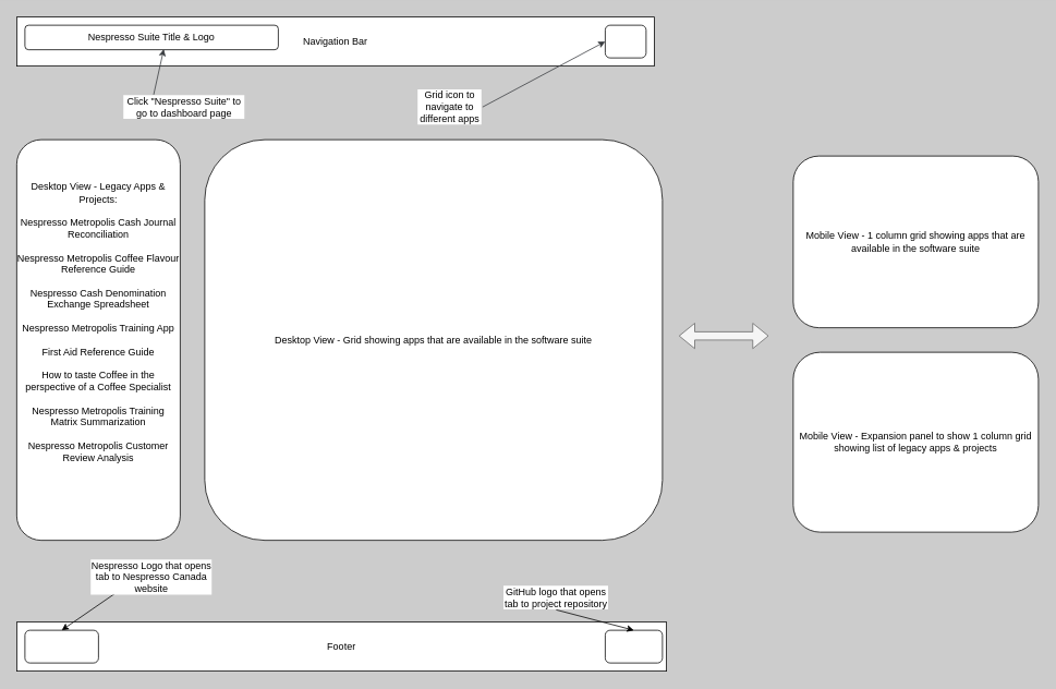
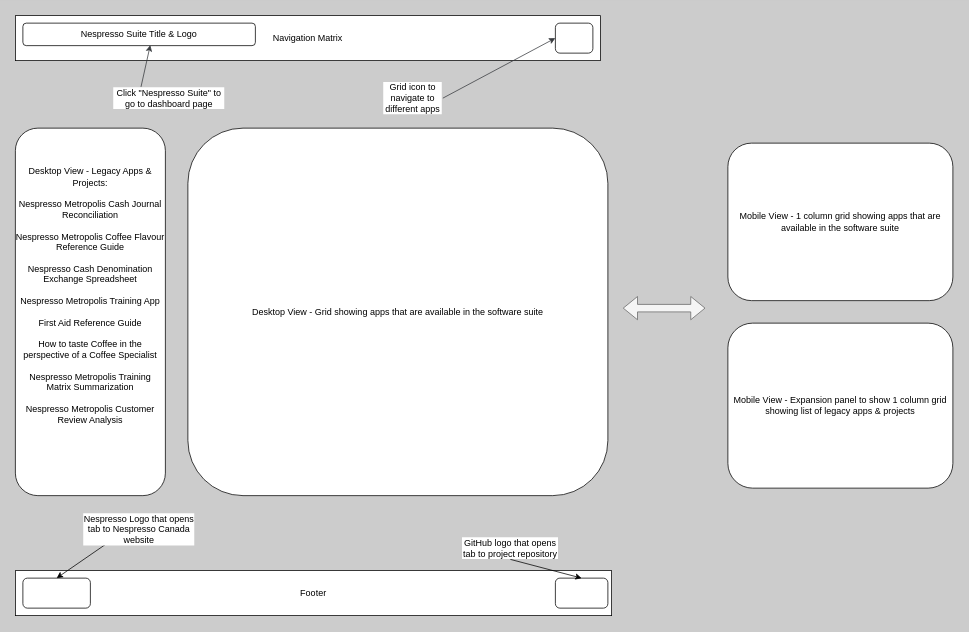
- <mxCell id="2" value="Navigation Bar" style="rounded=0;whiteSpace=wrap;html=1;" parent="1" vertex="1"><mxGeometry x="20" y="20" width="780" height="60" as="geometry" /></mxCell>
+ <mxCell id="2" value="Navigation Matrix" style="rounded=0;whiteSpace=wrap;html=1;" parent="1" vertex="1"><mxGeometry x="20" y="20" width="780" height="60" as="geometry" /></mxCell>
